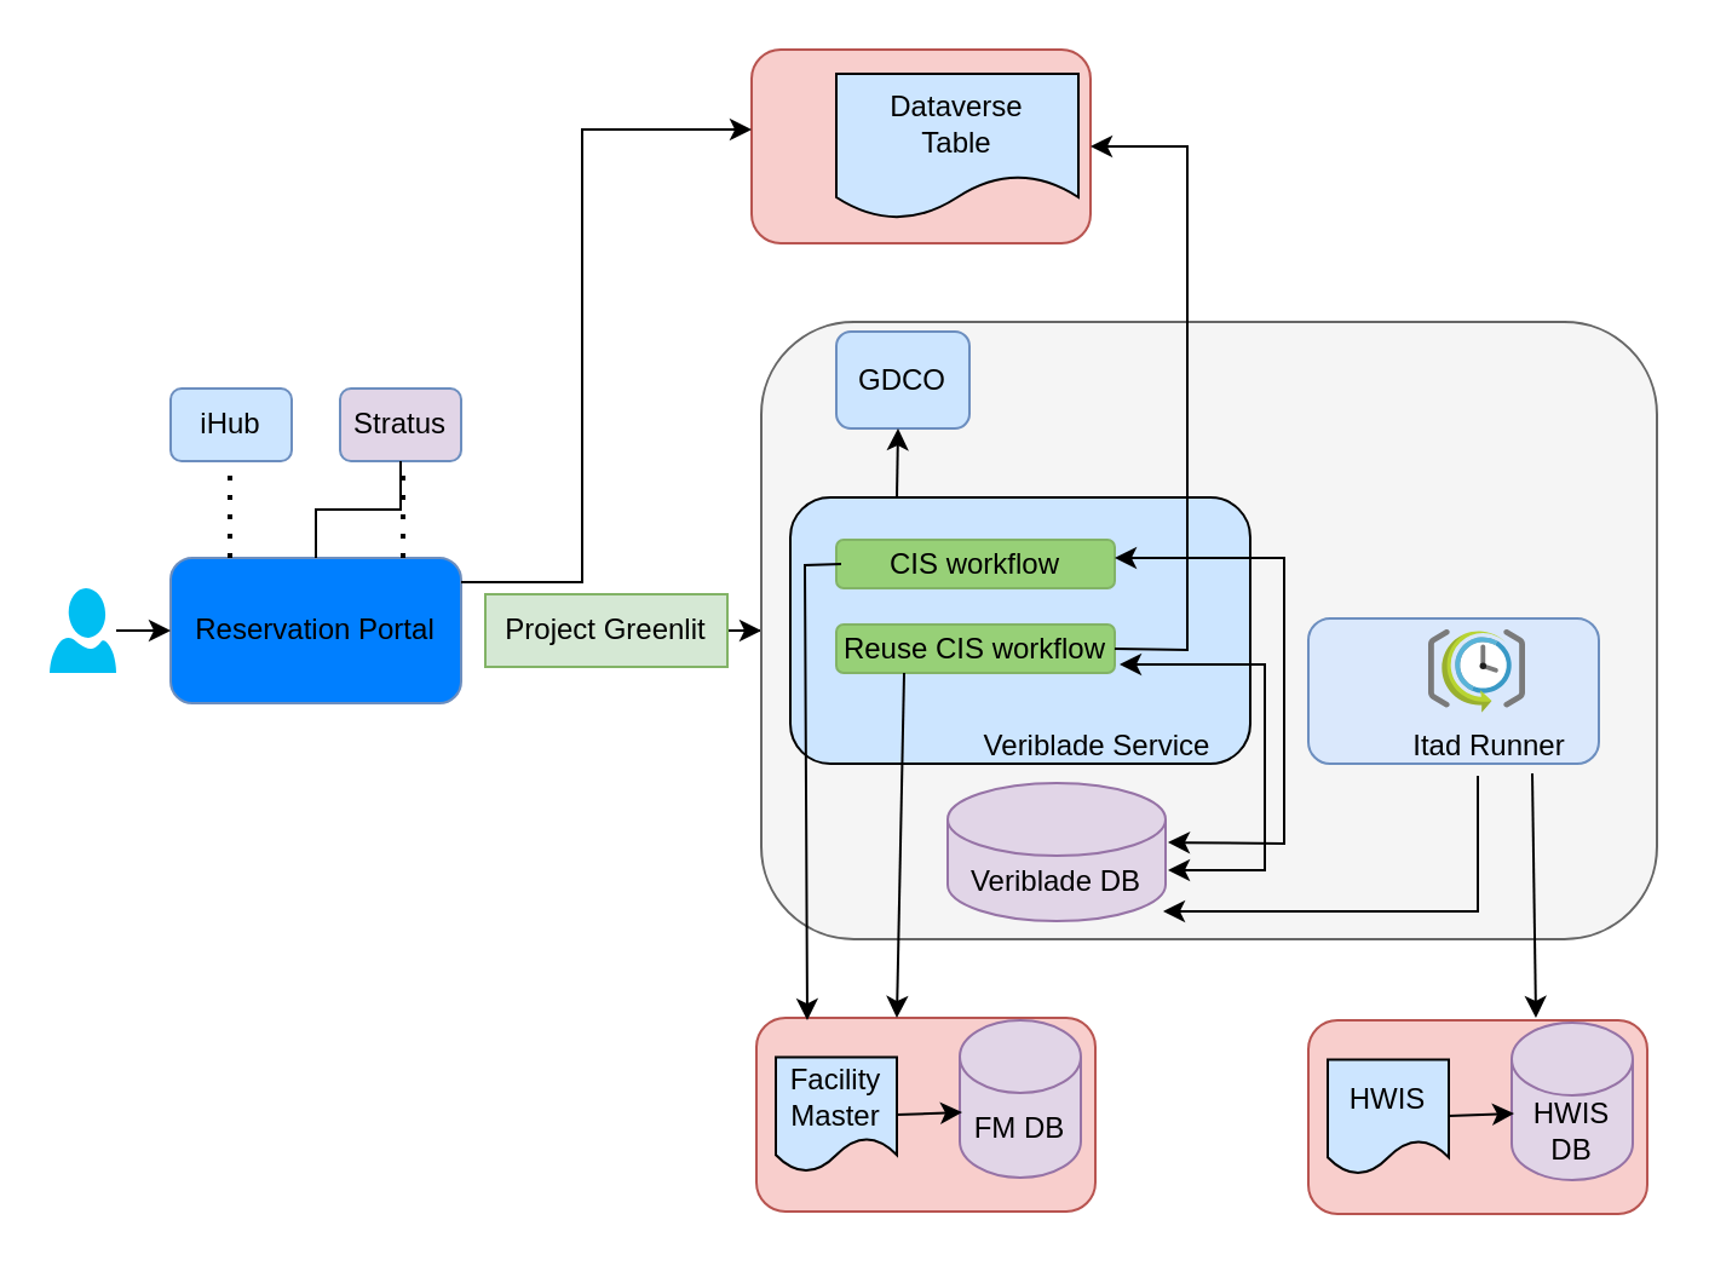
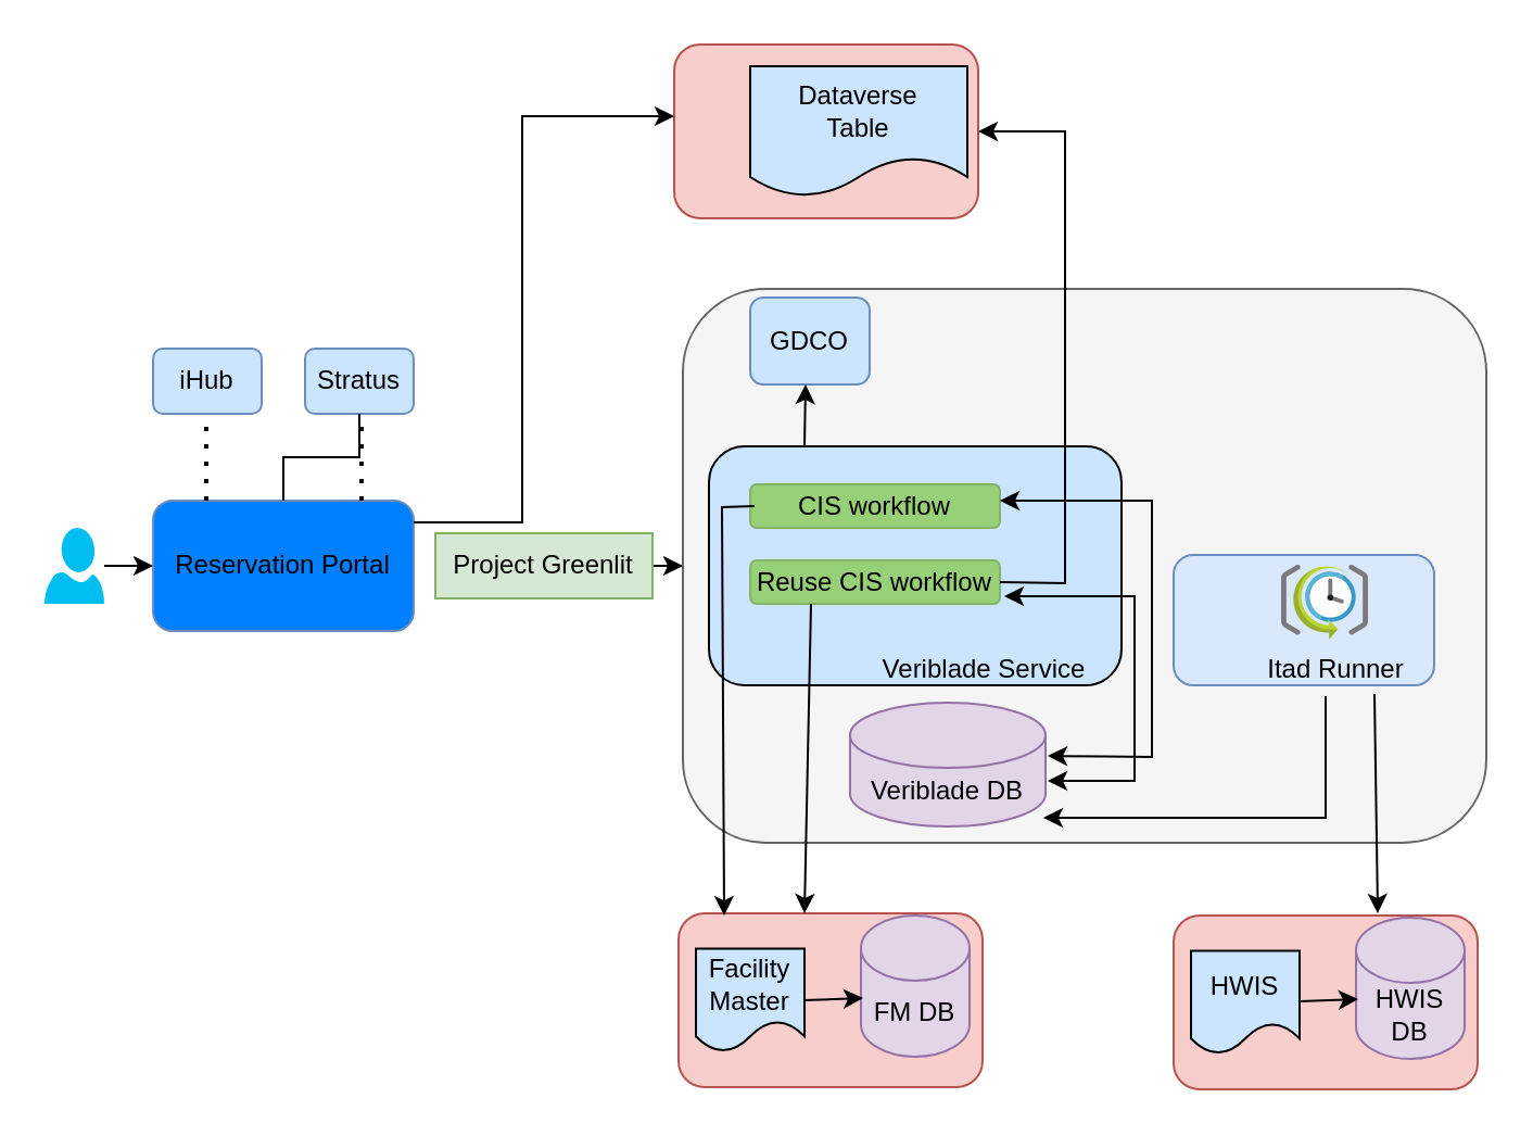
- <mxCell id="4" value="Stratus" style="whiteSpace=wrap;html=1;fillColor=#e1d5e7;strokeColor=#6c8ebf;rounded=1;" vertex="1" parent="1"><mxGeometry x="140" y="160" width="50" height="30" as="geometry" /></mxCell>
+ <mxCell id="4" value="Stratus" style="whiteSpace=wrap;html=1;fillColor=#CCE5FF;strokeColor=#6c8ebf;rounded=1;" vertex="1" parent="1"><mxGeometry x="140" y="160" width="50" height="30" as="geometry" /></mxCell>
